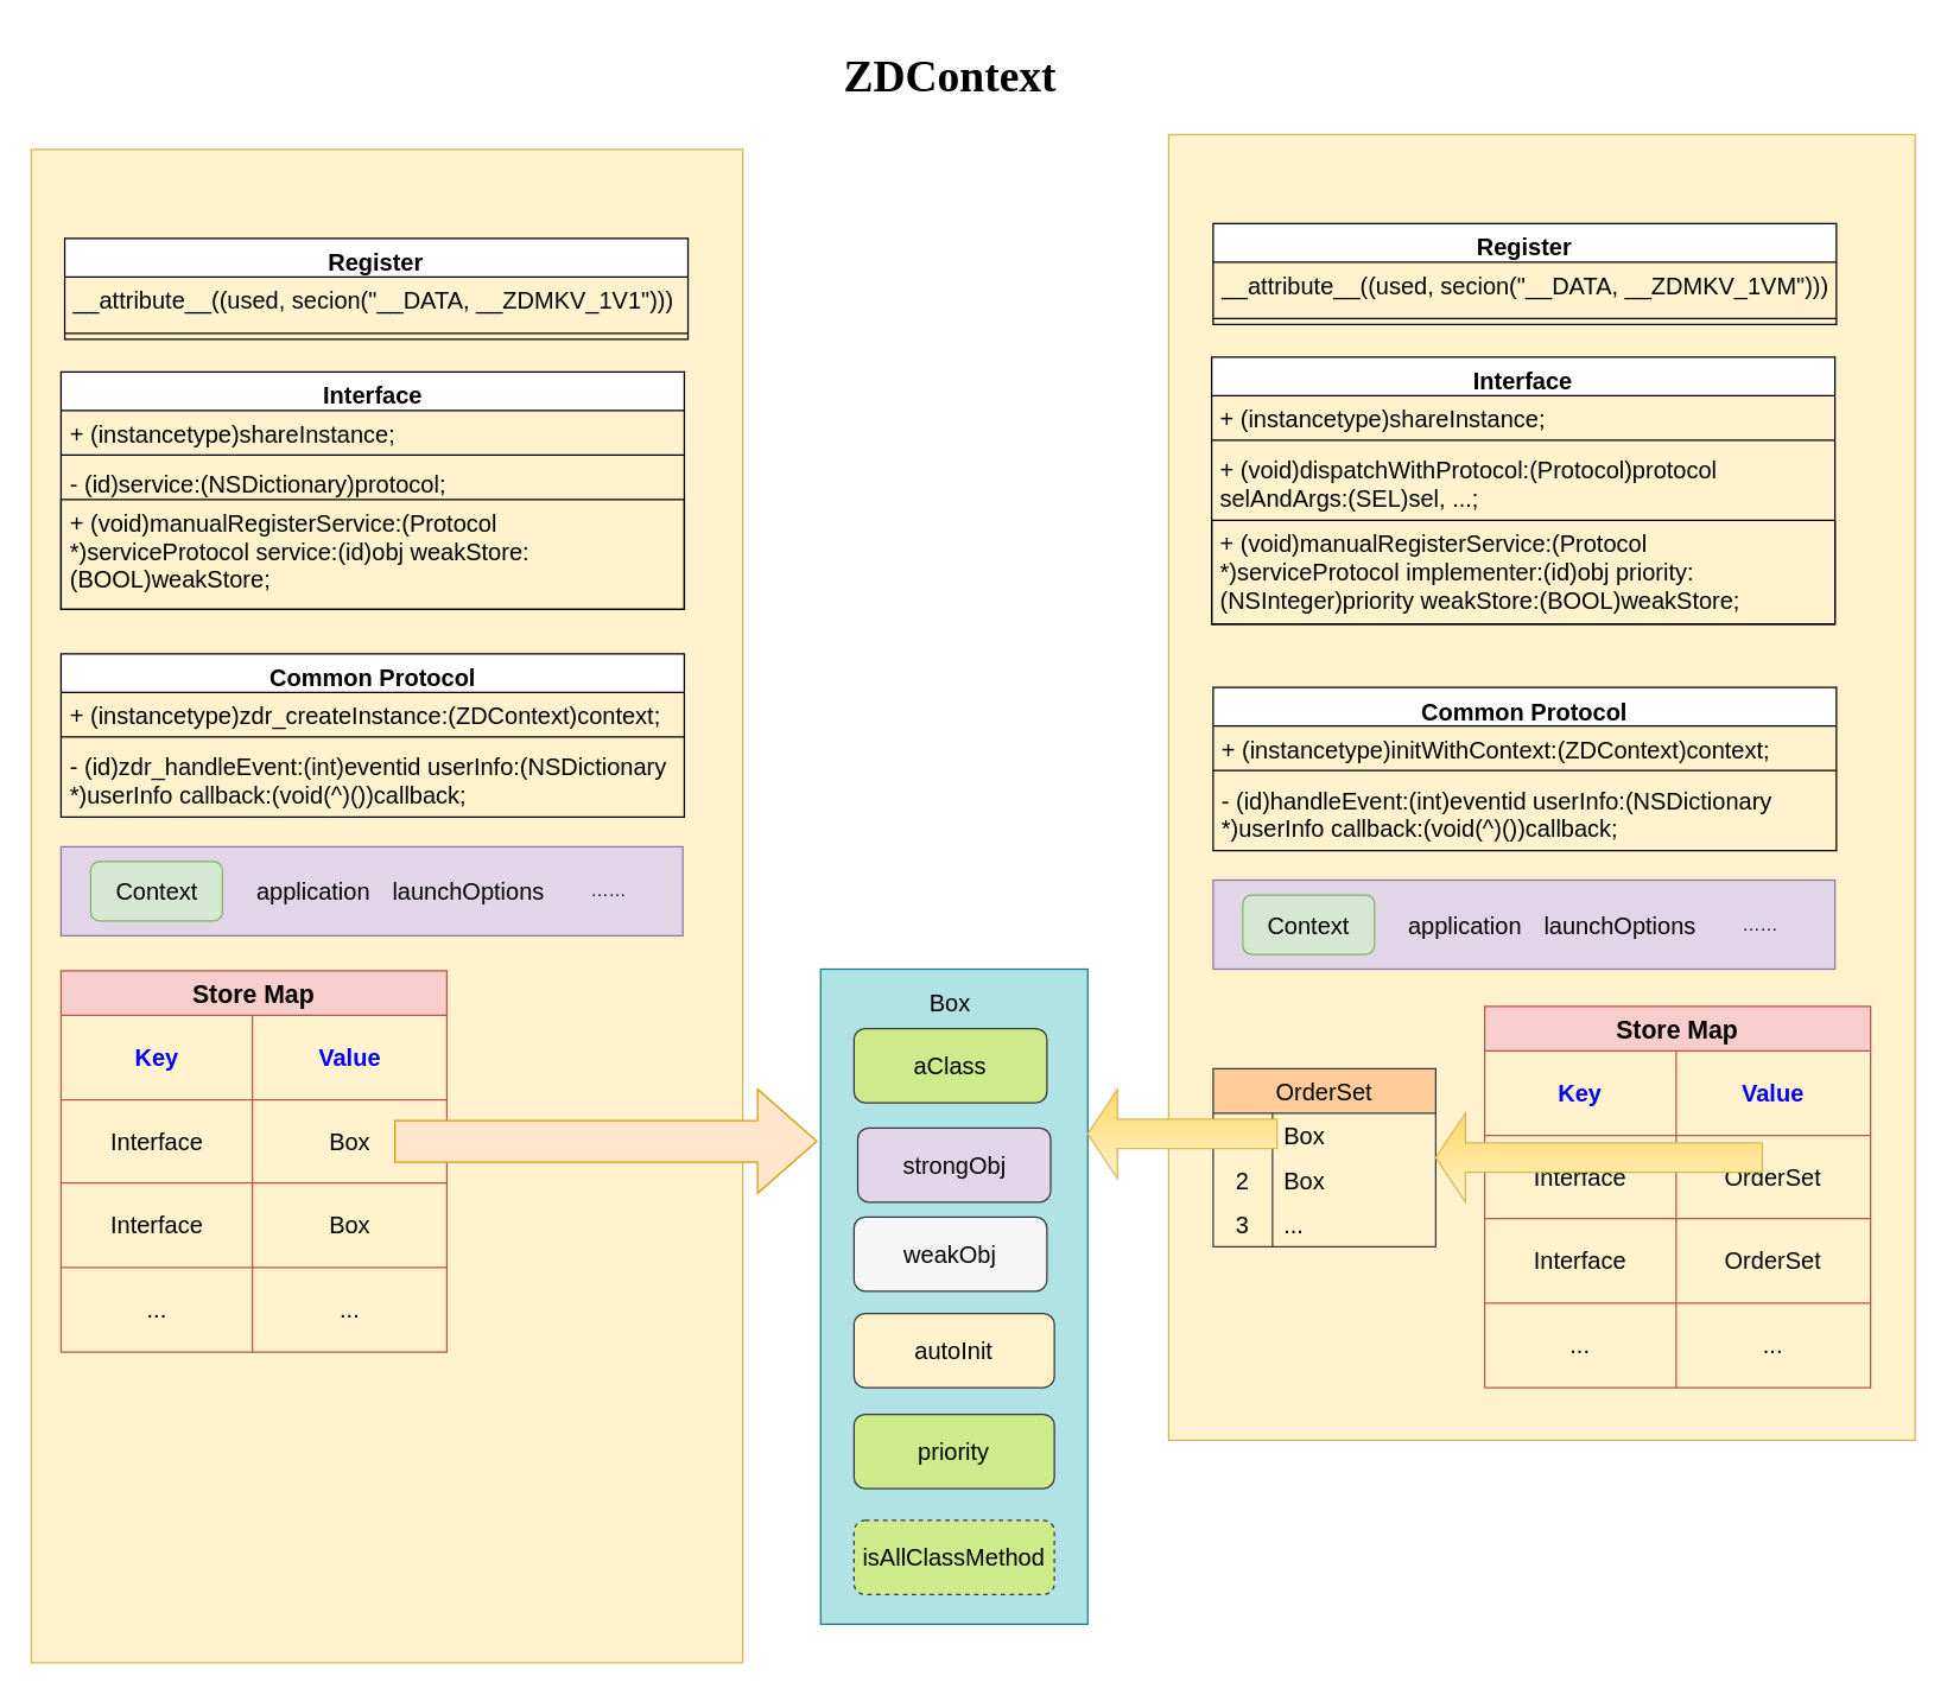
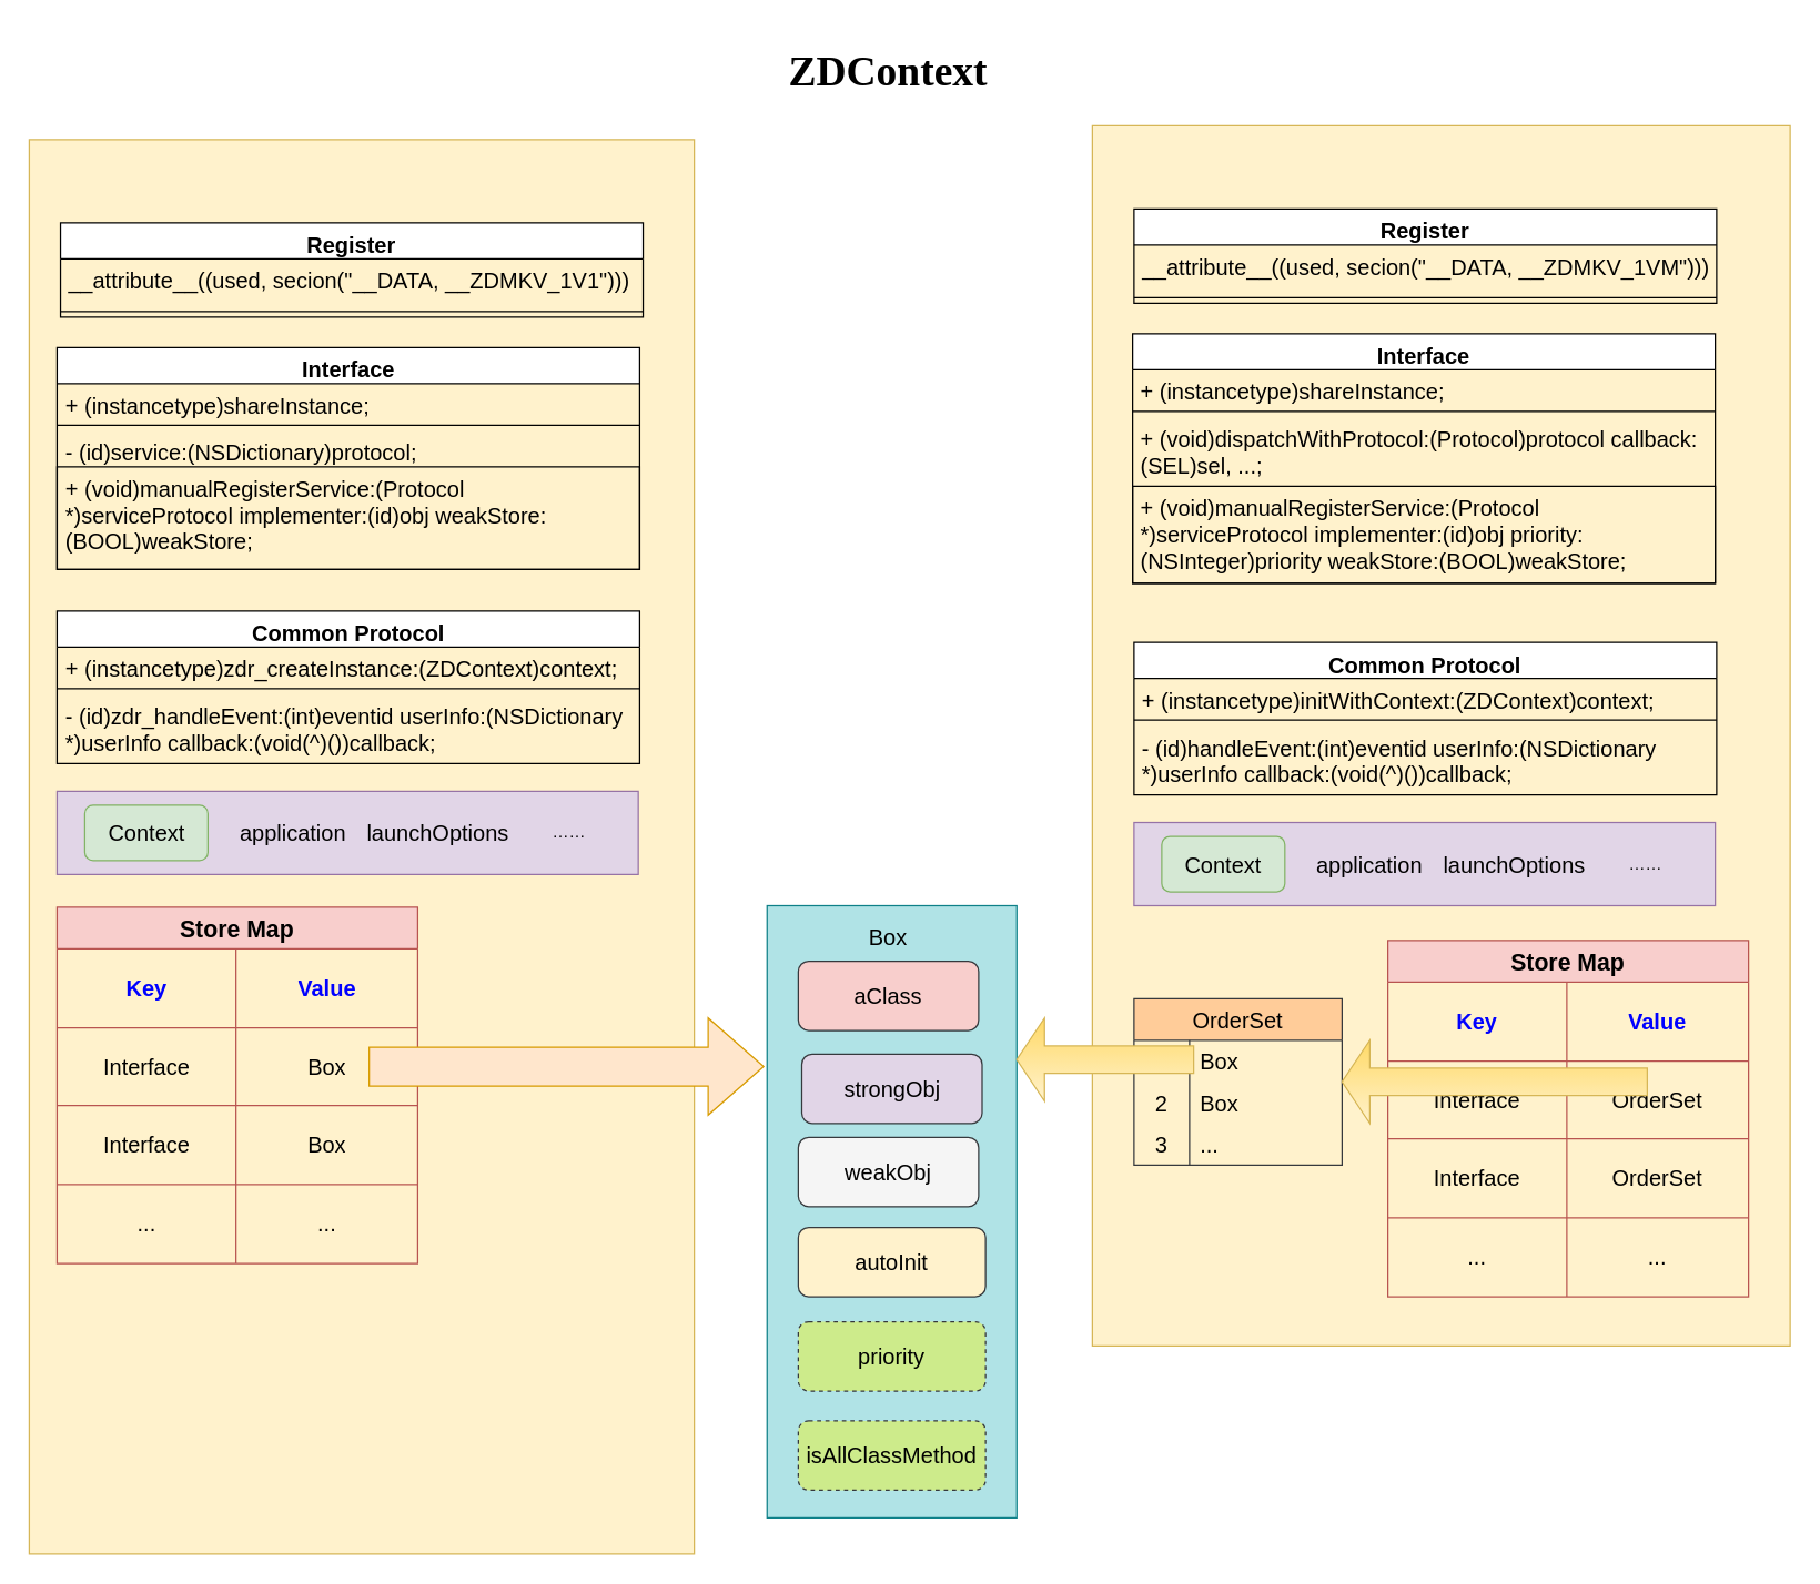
- <mxCell id="55" value="+ (void)dispatchWithProtocol&lt;span style=&quot;background-color: initial;&quot;&gt;:(Protocol)protocol selAndArgs:(SEL)sel, ...;&lt;/span&gt;" style="text;strokeColor=none;fillColor=none;align=left;verticalAlign=top;spacingLeft=4;spacingRight=4;overflow=hidden;rotatable=0;points=[[0,0.5],[1,0.5]];portConstraint=eastwest;whiteSpace=wrap;html=1;fontSize=16;" parent="52" vertex="1"><mxGeometry y="60" width="420" height="50" as="geometry" /></mxCell>
+ <mxCell id="55" value="+ (void)dispatchWithProtocol&lt;span style=&quot;background-color: initial;&quot;&gt;:(Protocol)protocol callback:(SEL)sel, ...;&lt;/span&gt;" style="text;strokeColor=none;fillColor=none;align=left;verticalAlign=top;spacingLeft=4;spacingRight=4;overflow=hidden;rotatable=0;points=[[0,0.5],[1,0.5]];portConstraint=eastwest;whiteSpace=wrap;html=1;fontSize=16;" parent="52" vertex="1"><mxGeometry y="60" width="420" height="50" as="geometry" /></mxCell>
- <mxCell id="24" value="+ (void)manualRegisterService:(Protocol *)serviceProtocol service:(id)obj weakStore:(BOOL)weakStore;" style="text;strokeColor=default;fillColor=none;align=left;verticalAlign=top;spacingLeft=4;spacingRight=4;overflow=hidden;rotatable=0;points=[[0,0.5],[1,0.5]];portConstraint=eastwest;whiteSpace=wrap;html=1;fontSize=16;" parent="20" vertex="1"><mxGeometry y="86" width="420" height="74" as="geometry" /></mxCell>
+ <mxCell id="24" value="+ (void)manualRegisterService:(Protocol *)serviceProtocol implementer:(id)obj weakStore:(BOOL)weakStore;" style="text;strokeColor=default;fillColor=none;align=left;verticalAlign=top;spacingLeft=4;spacingRight=4;overflow=hidden;rotatable=0;points=[[0,0.5],[1,0.5]];portConstraint=eastwest;whiteSpace=wrap;html=1;fontSize=16;" parent="20" vertex="1"><mxGeometry y="86" width="420" height="74" as="geometry" /></mxCell>
- <mxCell id="70" value="aClass" style="rounded=1;whiteSpace=wrap;html=1;fontSize=16;fillColor=#cdeb8b;strokeColor=#36393d;" parent="1" vertex="1"><mxGeometry x="575" y="692.5" width="130" height="50" as="geometry" /></mxCell>
+ <mxCell id="70" value="aClass" style="rounded=1;whiteSpace=wrap;html=1;fontSize=16;fillColor=#f8cecc;strokeColor=#36393d;" parent="1" vertex="1"><mxGeometry x="575" y="692.5" width="130" height="50" as="geometry" /></mxCell>
- <mxCell id="71" value="priority" style="rounded=1;whiteSpace=wrap;html=1;fontSize=16;fillColor=#cdeb8b;strokeColor=#36393d;" parent="1" vertex="1"><mxGeometry x="575" y="952.5" width="135" height="50" as="geometry" /></mxCell>
+ <mxCell id="71" value="priority" style="rounded=1;whiteSpace=wrap;html=1;fontSize=16;fillColor=#cdeb8b;strokeColor=#36393d;dashed=1;" parent="1" vertex="1"><mxGeometry x="575" y="952.5" width="135" height="50" as="geometry" /></mxCell>
